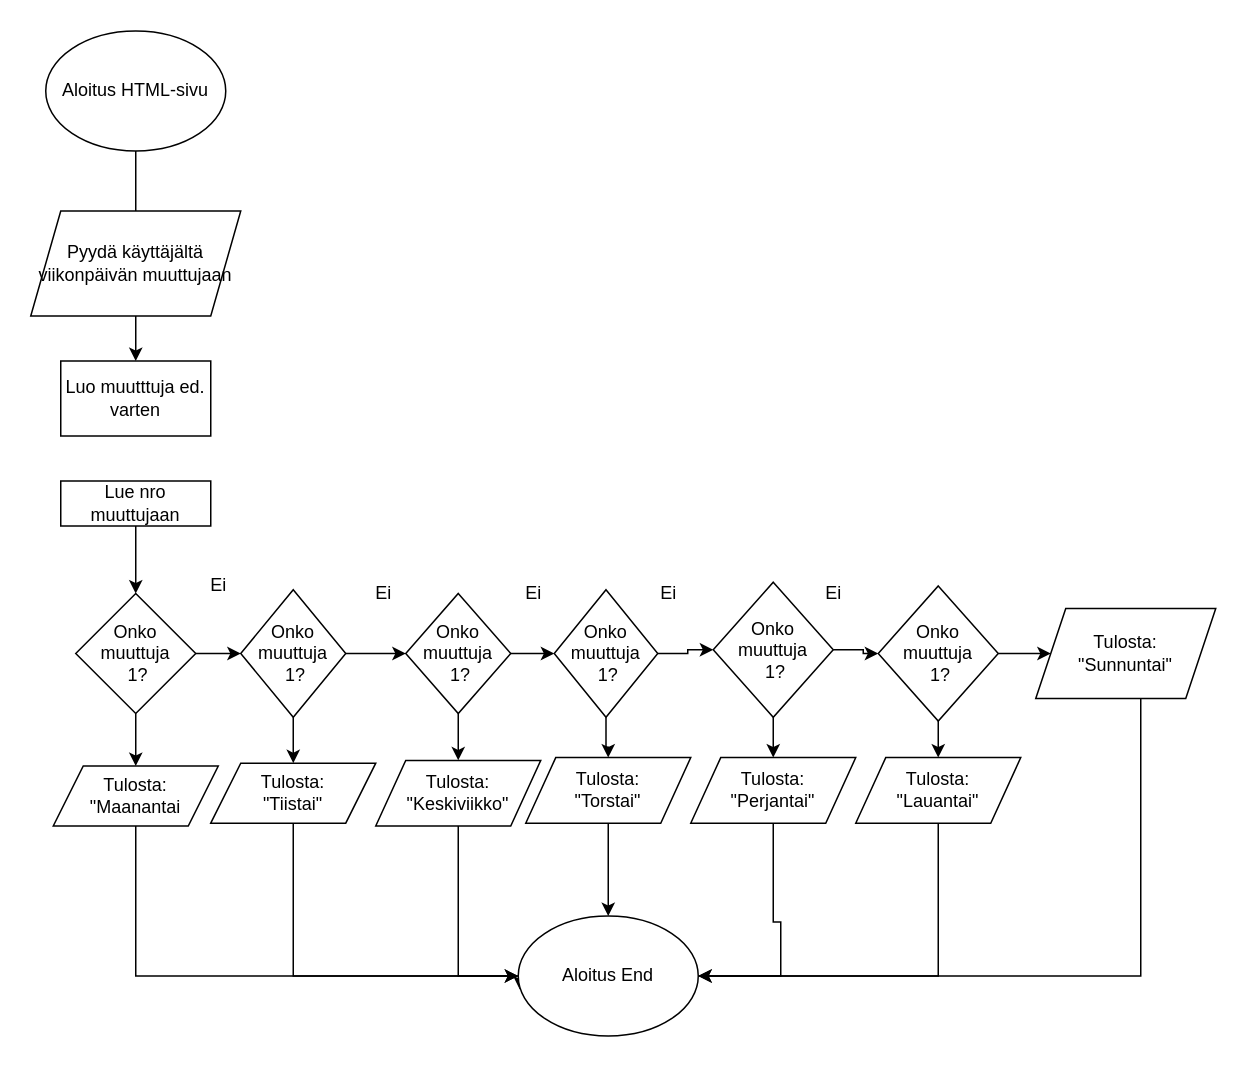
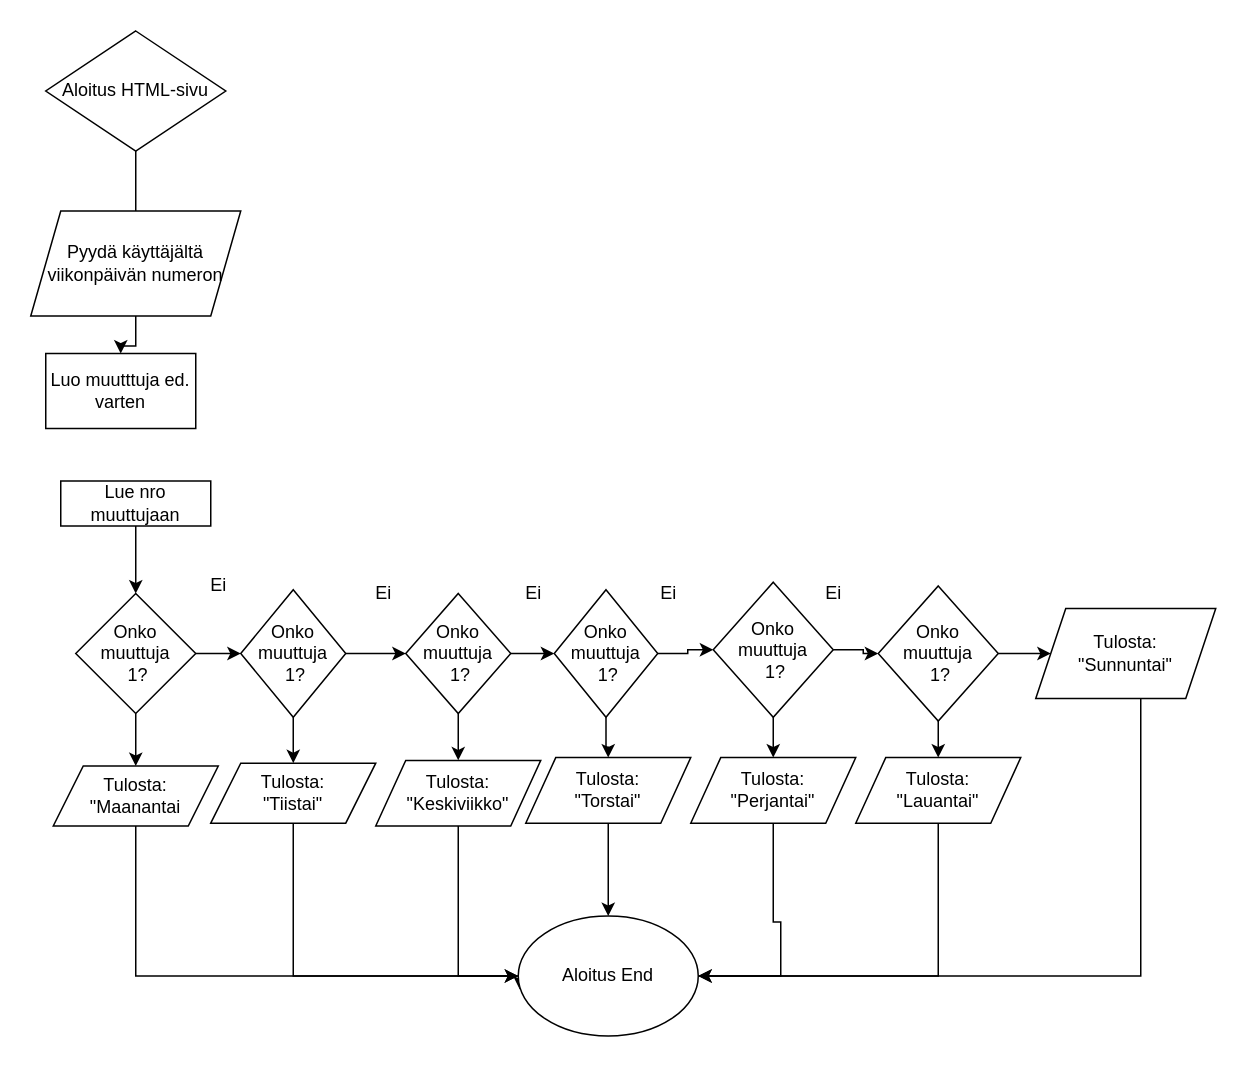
- <mxCell id="3" value="Aloitus HTML-sivu" style="ellipse;whiteSpace=wrap;html=1;" parent="1" vertex="1"><mxGeometry x="30" y="20" width="120" height="80" as="geometry" /></mxCell>
+ <mxCell id="3" value="Aloitus HTML-sivu" style="rhombus;whiteSpace=wrap;html=1;" parent="1" vertex="1"><mxGeometry x="30" y="20" width="120" height="80" as="geometry" /></mxCell>
- <mxCell id="5" value="Pyydä käyttäjältä viikonpäivän muuttujaan" style="shape=parallelogram;perimeter=parallelogramPerimeter;whiteSpace=wrap;html=1;fixedSize=1;" parent="1" vertex="1"><mxGeometry x="20" y="140" width="140" height="70" as="geometry" /></mxCell>
+ <mxCell id="5" value="Pyydä käyttäjältä viikonpäivän numeron" style="shape=parallelogram;perimeter=parallelogramPerimeter;whiteSpace=wrap;html=1;fixedSize=1;" parent="1" vertex="1"><mxGeometry x="20" y="140" width="140" height="70" as="geometry" /></mxCell>
- <mxCell id="6" value="Luo muutttuja ed. varten" style="whiteSpace=wrap;html=1;" parent="1" vertex="1"><mxGeometry x="40" y="240" width="100" height="50" as="geometry" /></mxCell>
+ <mxCell id="6" value="Luo muutttuja ed. varten" style="whiteSpace=wrap;html=1;" parent="1" vertex="1"><mxGeometry x="30" y="235" width="100" height="50" as="geometry" /></mxCell>
